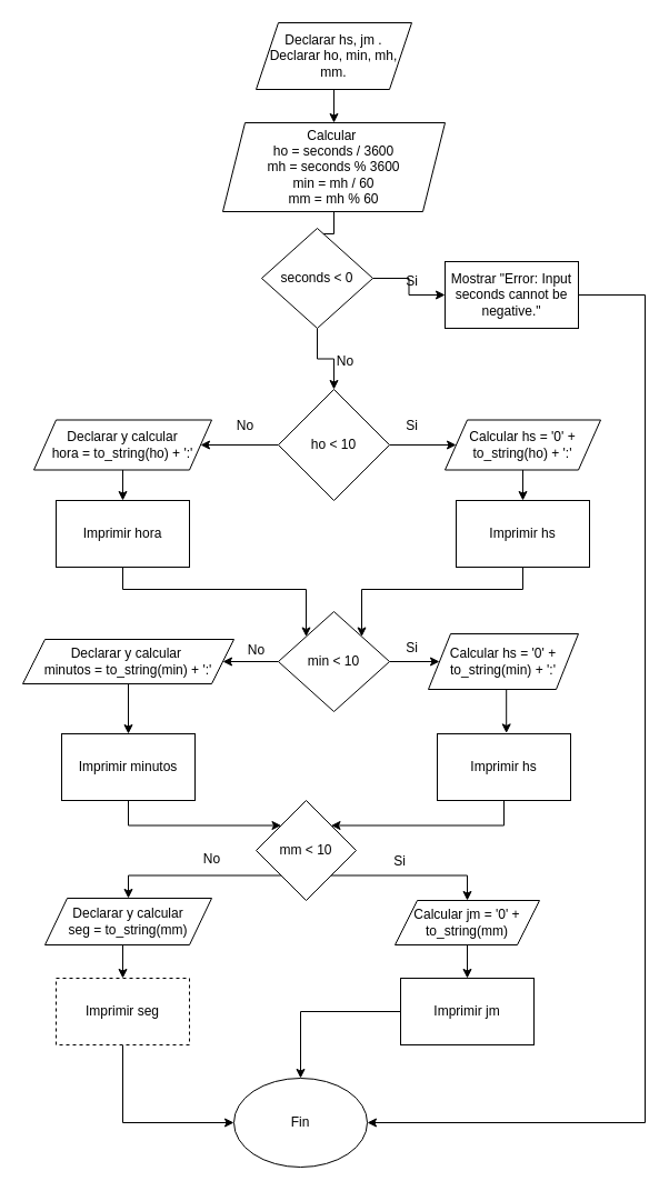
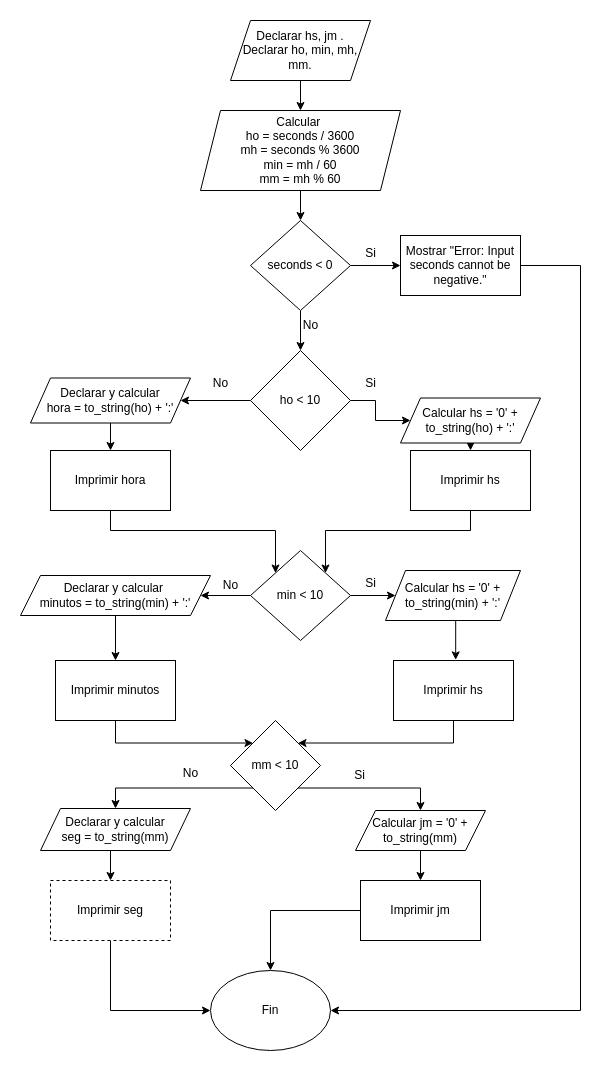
- <mxCell id="8" value="seconds &amp;lt; 0" style="rhombus;whiteSpace=wrap;html=1;" vertex="1" parent="1"><mxGeometry x="235" y="205" width="100" height="90" as="geometry" /></mxCell>
+ <mxCell id="8" value="seconds &amp;lt; 0" style="rhombus;whiteSpace=wrap;html=1;" vertex="1" parent="1"><mxGeometry x="250" y="220" width="100" height="90" as="geometry" /></mxCell>
- <mxCell id="15" value="Calcular&amp;nbsp;hs = '0' + to_string(ho) + ':'" style="shape=parallelogram;perimeter=parallelogramPerimeter;whiteSpace=wrap;html=1;fixedSize=1;" vertex="1" parent="1"><mxGeometry x="400" y="377.5" width="140" height="45" as="geometry" /></mxCell>
+ <mxCell id="15" value="Calcular&amp;nbsp;hs = '0' + to_string(ho) + ':'" style="shape=parallelogram;perimeter=parallelogramPerimeter;whiteSpace=wrap;html=1;fixedSize=1;" vertex="1" parent="1"><mxGeometry x="400" y="397.5" width="140" height="45" as="geometry" /></mxCell>
